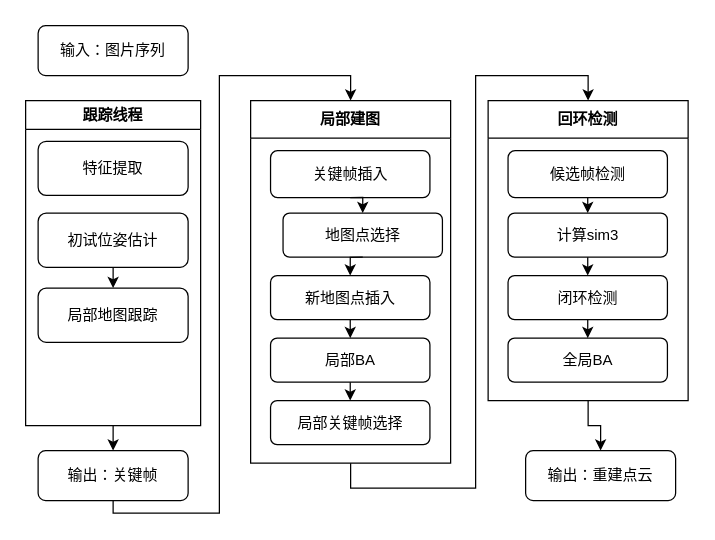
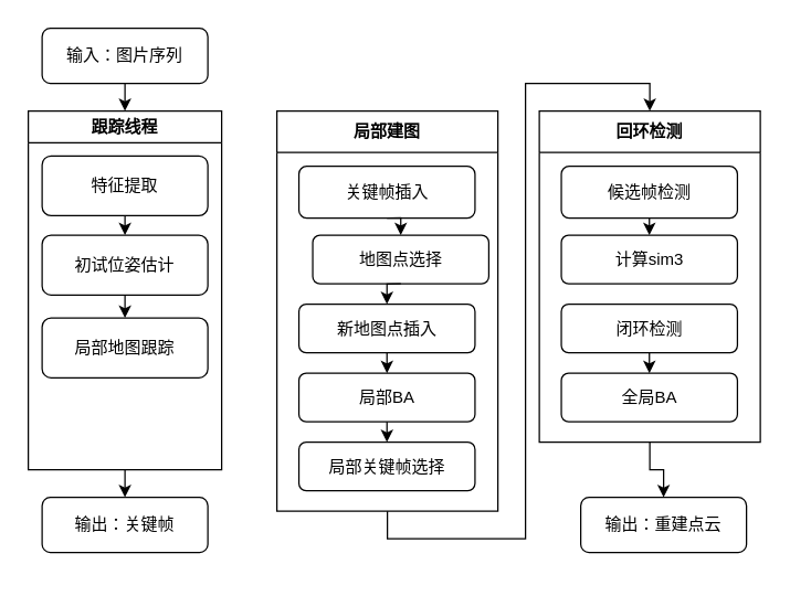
+ <mxCell id="2" style="edgeStyle=orthogonalEdgeStyle;rounded=0;orthogonalLoop=1;jettySize=auto;html=1;exitX=0.5;exitY=1;exitDx=0;exitDy=0;entryX=0.5;entryY=0;entryDx=0;entryDy=0;" edge="1" parent="1" source="3" target="6"><mxGeometry relative="1" as="geometry" /></mxCell>
+ <mxCell id="10" style="edgeStyle=orthogonalEdgeStyle;rounded=0;orthogonalLoop=1;jettySize=auto;html=1;exitX=0.5;exitY=1;exitDx=0;exitDy=0;entryX=0.5;entryY=0;entryDx=0;entryDy=0;" edge="1" parent="4" source="5" target="7"><mxGeometry relative="1" as="geometry" /></mxCell>
- <mxCell id="29" style="edgeStyle=orthogonalEdgeStyle;rounded=0;orthogonalLoop=1;jettySize=auto;html=1;exitX=0.5;exitY=1;exitDx=0;exitDy=0;entryX=0.5;entryY=0;entryDx=0;entryDy=0;" edge="1" parent="24" source="28" target="26"><mxGeometry relative="1" as="geometry" /></mxCell>
- <mxCell id="32" style="edgeStyle=orthogonalEdgeStyle;rounded=0;orthogonalLoop=1;jettySize=auto;html=1;exitX=0.5;exitY=1;exitDx=0;exitDy=0;entryX=0.5;entryY=0;entryDx=0;entryDy=0;" edge="1" parent="1" source="33" target="13"><mxGeometry relative="1" as="geometry"><Array as="points"><mxPoint x="90" y="410" /><mxPoint x="175" y="410" /><mxPoint x="175" y="60" /><mxPoint x="280" y="60" /></Array></mxGeometry></mxCell>
